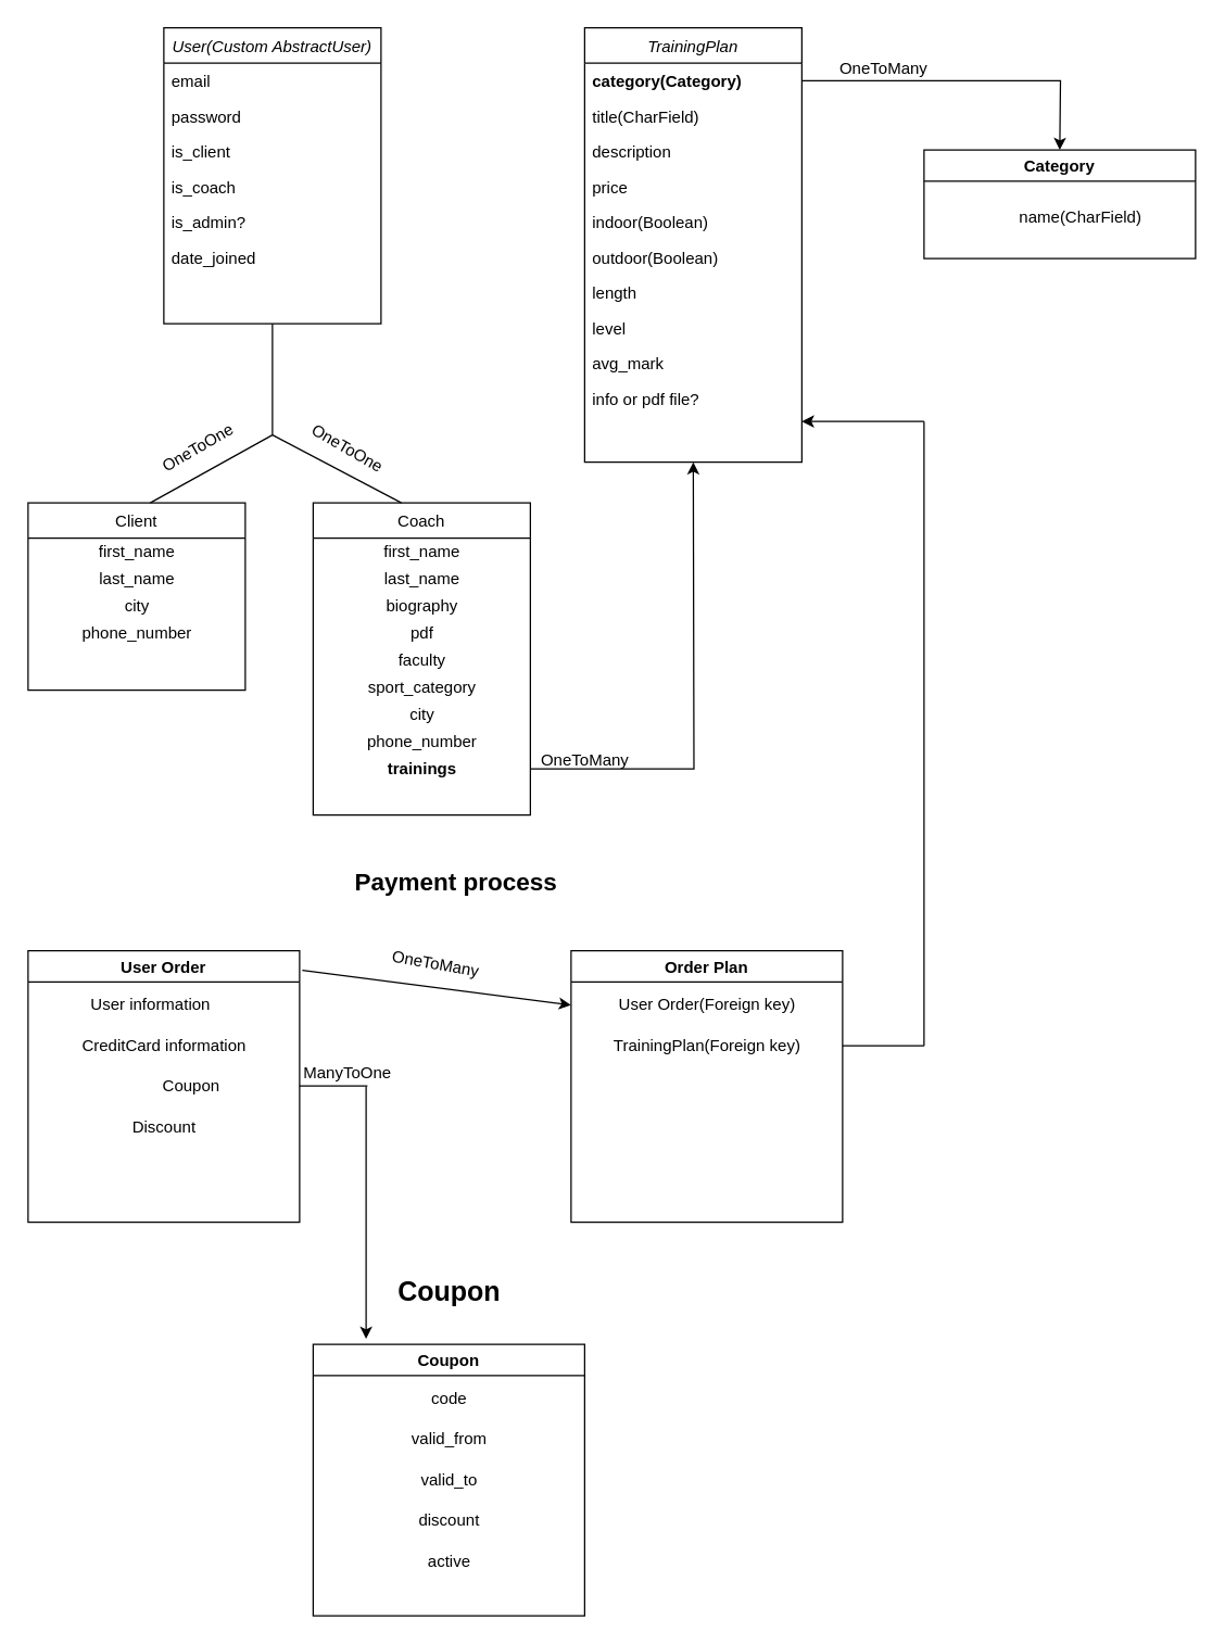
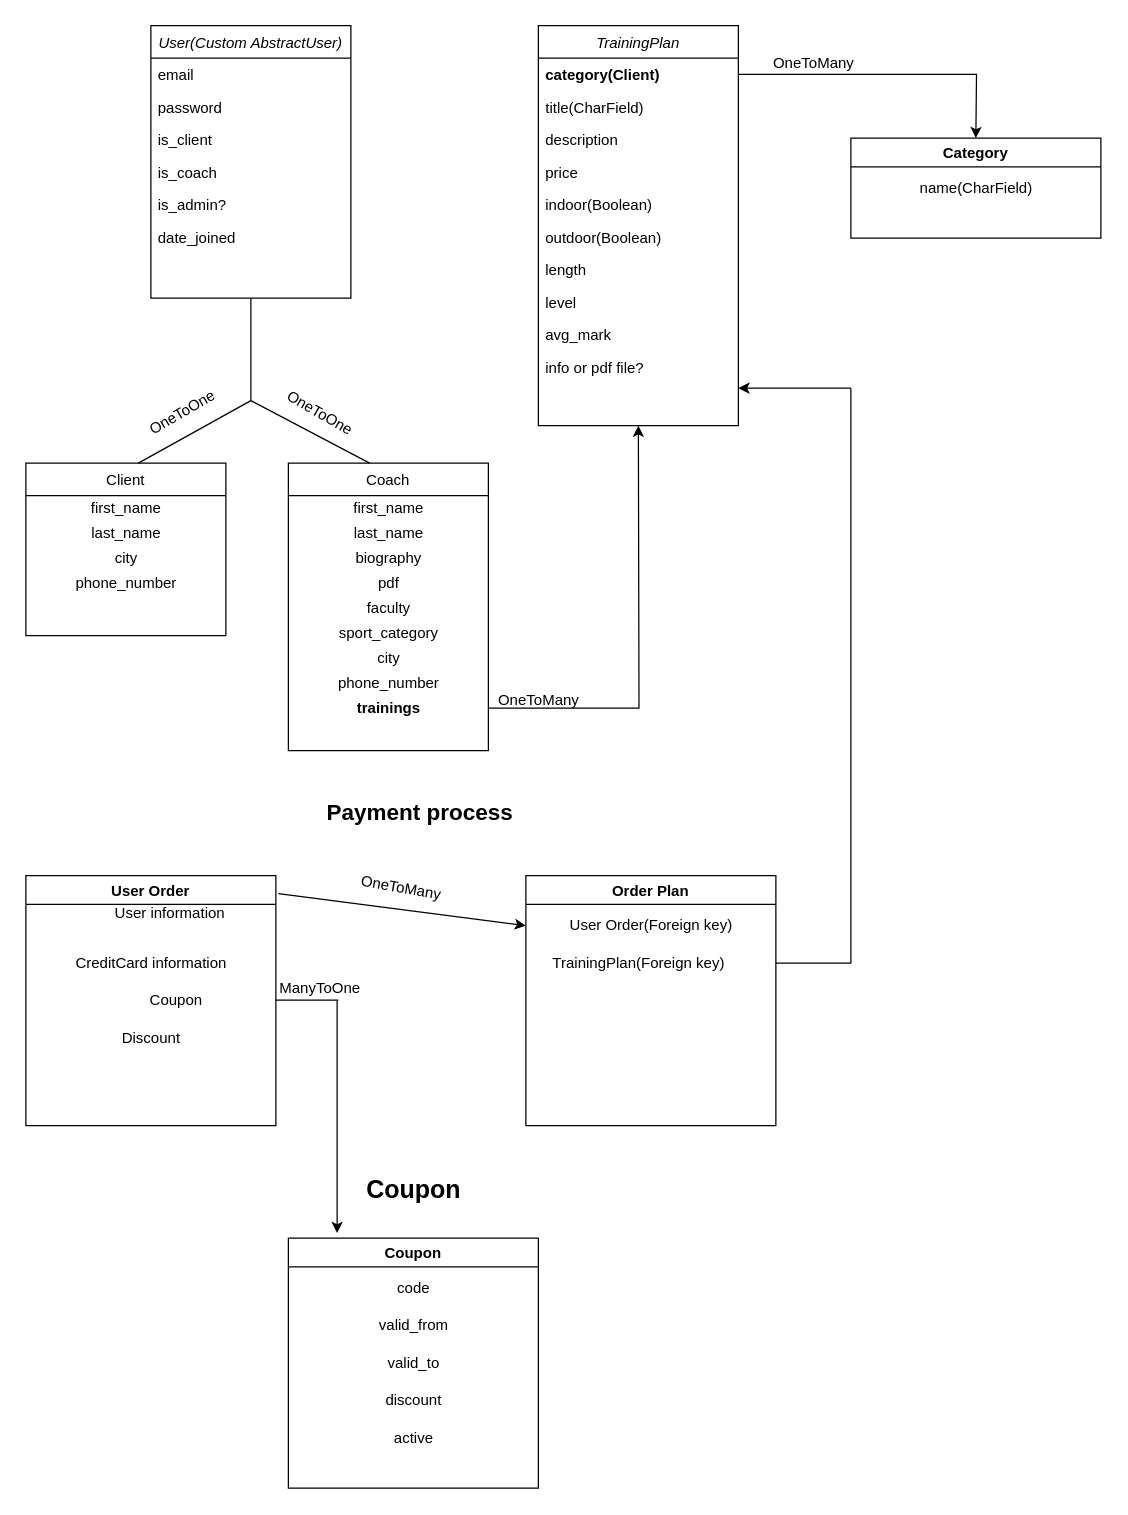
- <mxCell id="27" value="category(Category)" style="text;align=left;verticalAlign=top;spacingLeft=4;spacingRight=4;overflow=hidden;rotatable=0;points=[[0,0.5],[1,0.5]];portConstraint=eastwest;rounded=0;shadow=0;html=0;fontStyle=1" parent="26" vertex="1"><mxGeometry y="26" width="160" height="26" as="geometry" /></mxCell>
+ <mxCell id="27" value="category(Client)" style="text;align=left;verticalAlign=top;spacingLeft=4;spacingRight=4;overflow=hidden;rotatable=0;points=[[0,0.5],[1,0.5]];portConstraint=eastwest;rounded=0;shadow=0;html=0;fontStyle=1" parent="26" vertex="1"><mxGeometry y="26" width="160" height="26" as="geometry" /></mxCell>
- <mxCell id="39" value="name(CharField)" style="text;html=1;align=center;verticalAlign=middle;resizable=0;points=[];autosize=1;" parent="38" vertex="1"><mxGeometry x="60" y="40" width="110" height="20" as="geometry" /></mxCell>
+ <mxCell id="39" value="name(CharField)" style="text;html=1;align=center;verticalAlign=middle;resizable=0;points=[];autosize=1;" parent="38" vertex="1"><mxGeometry x="45" y="30" width="110" height="20" as="geometry" /></mxCell>
- <mxCell id="44" value="User information" style="text;html=1;align=center;verticalAlign=middle;resizable=0;points=[];autosize=1;" parent="1" vertex="1"><mxGeometry x="60" y="730" width="100" height="20" as="geometry" /></mxCell>
+ <mxCell id="44" value="User information" style="text;html=1;align=center;verticalAlign=middle;resizable=0;points=[];autosize=1;" parent="1" vertex="1"><mxGeometry x="85" y="720" width="100" height="20" as="geometry" /></mxCell>
- <mxCell id="48" value="TrainingPlan(Foreign key)" style="text;html=1;align=center;verticalAlign=middle;resizable=0;points=[];autosize=1;" vertex="1" parent="1"><mxGeometry x="445" y="760" width="150" height="20" as="geometry" /></mxCell>
+ <mxCell id="48" value="TrainingPlan(Foreign key)" style="text;html=1;align=center;verticalAlign=middle;resizable=0;points=[];autosize=1;" vertex="1" parent="1"><mxGeometry x="435" y="760" width="150" height="20" as="geometry" /></mxCell>
